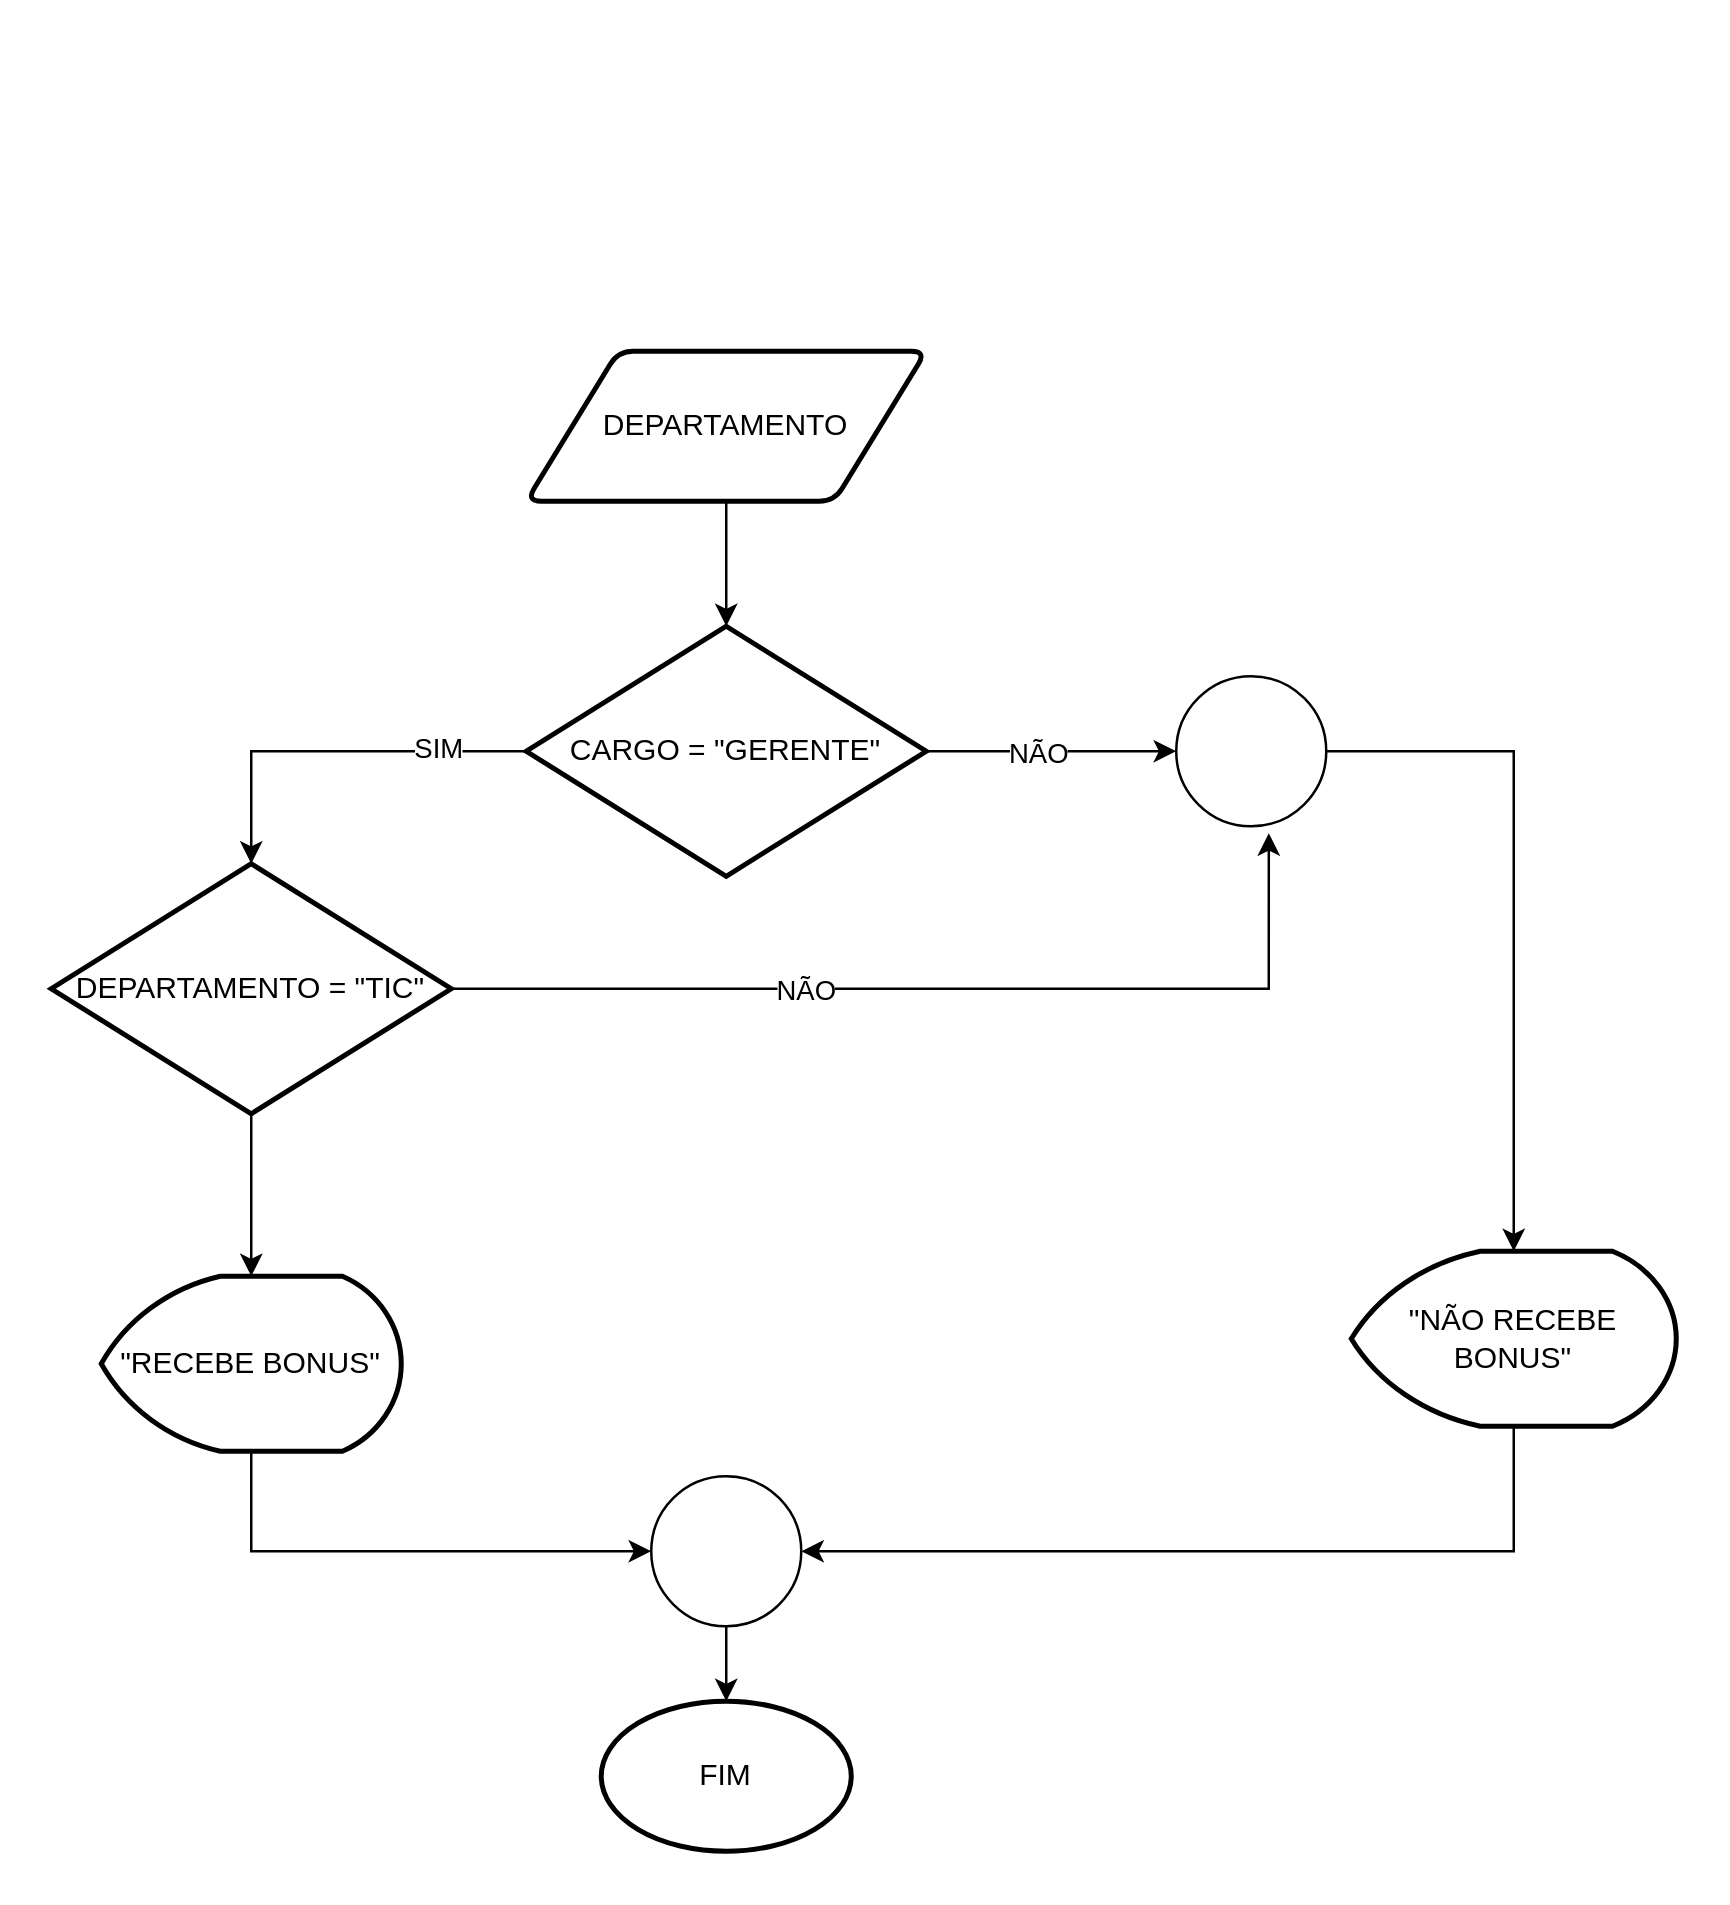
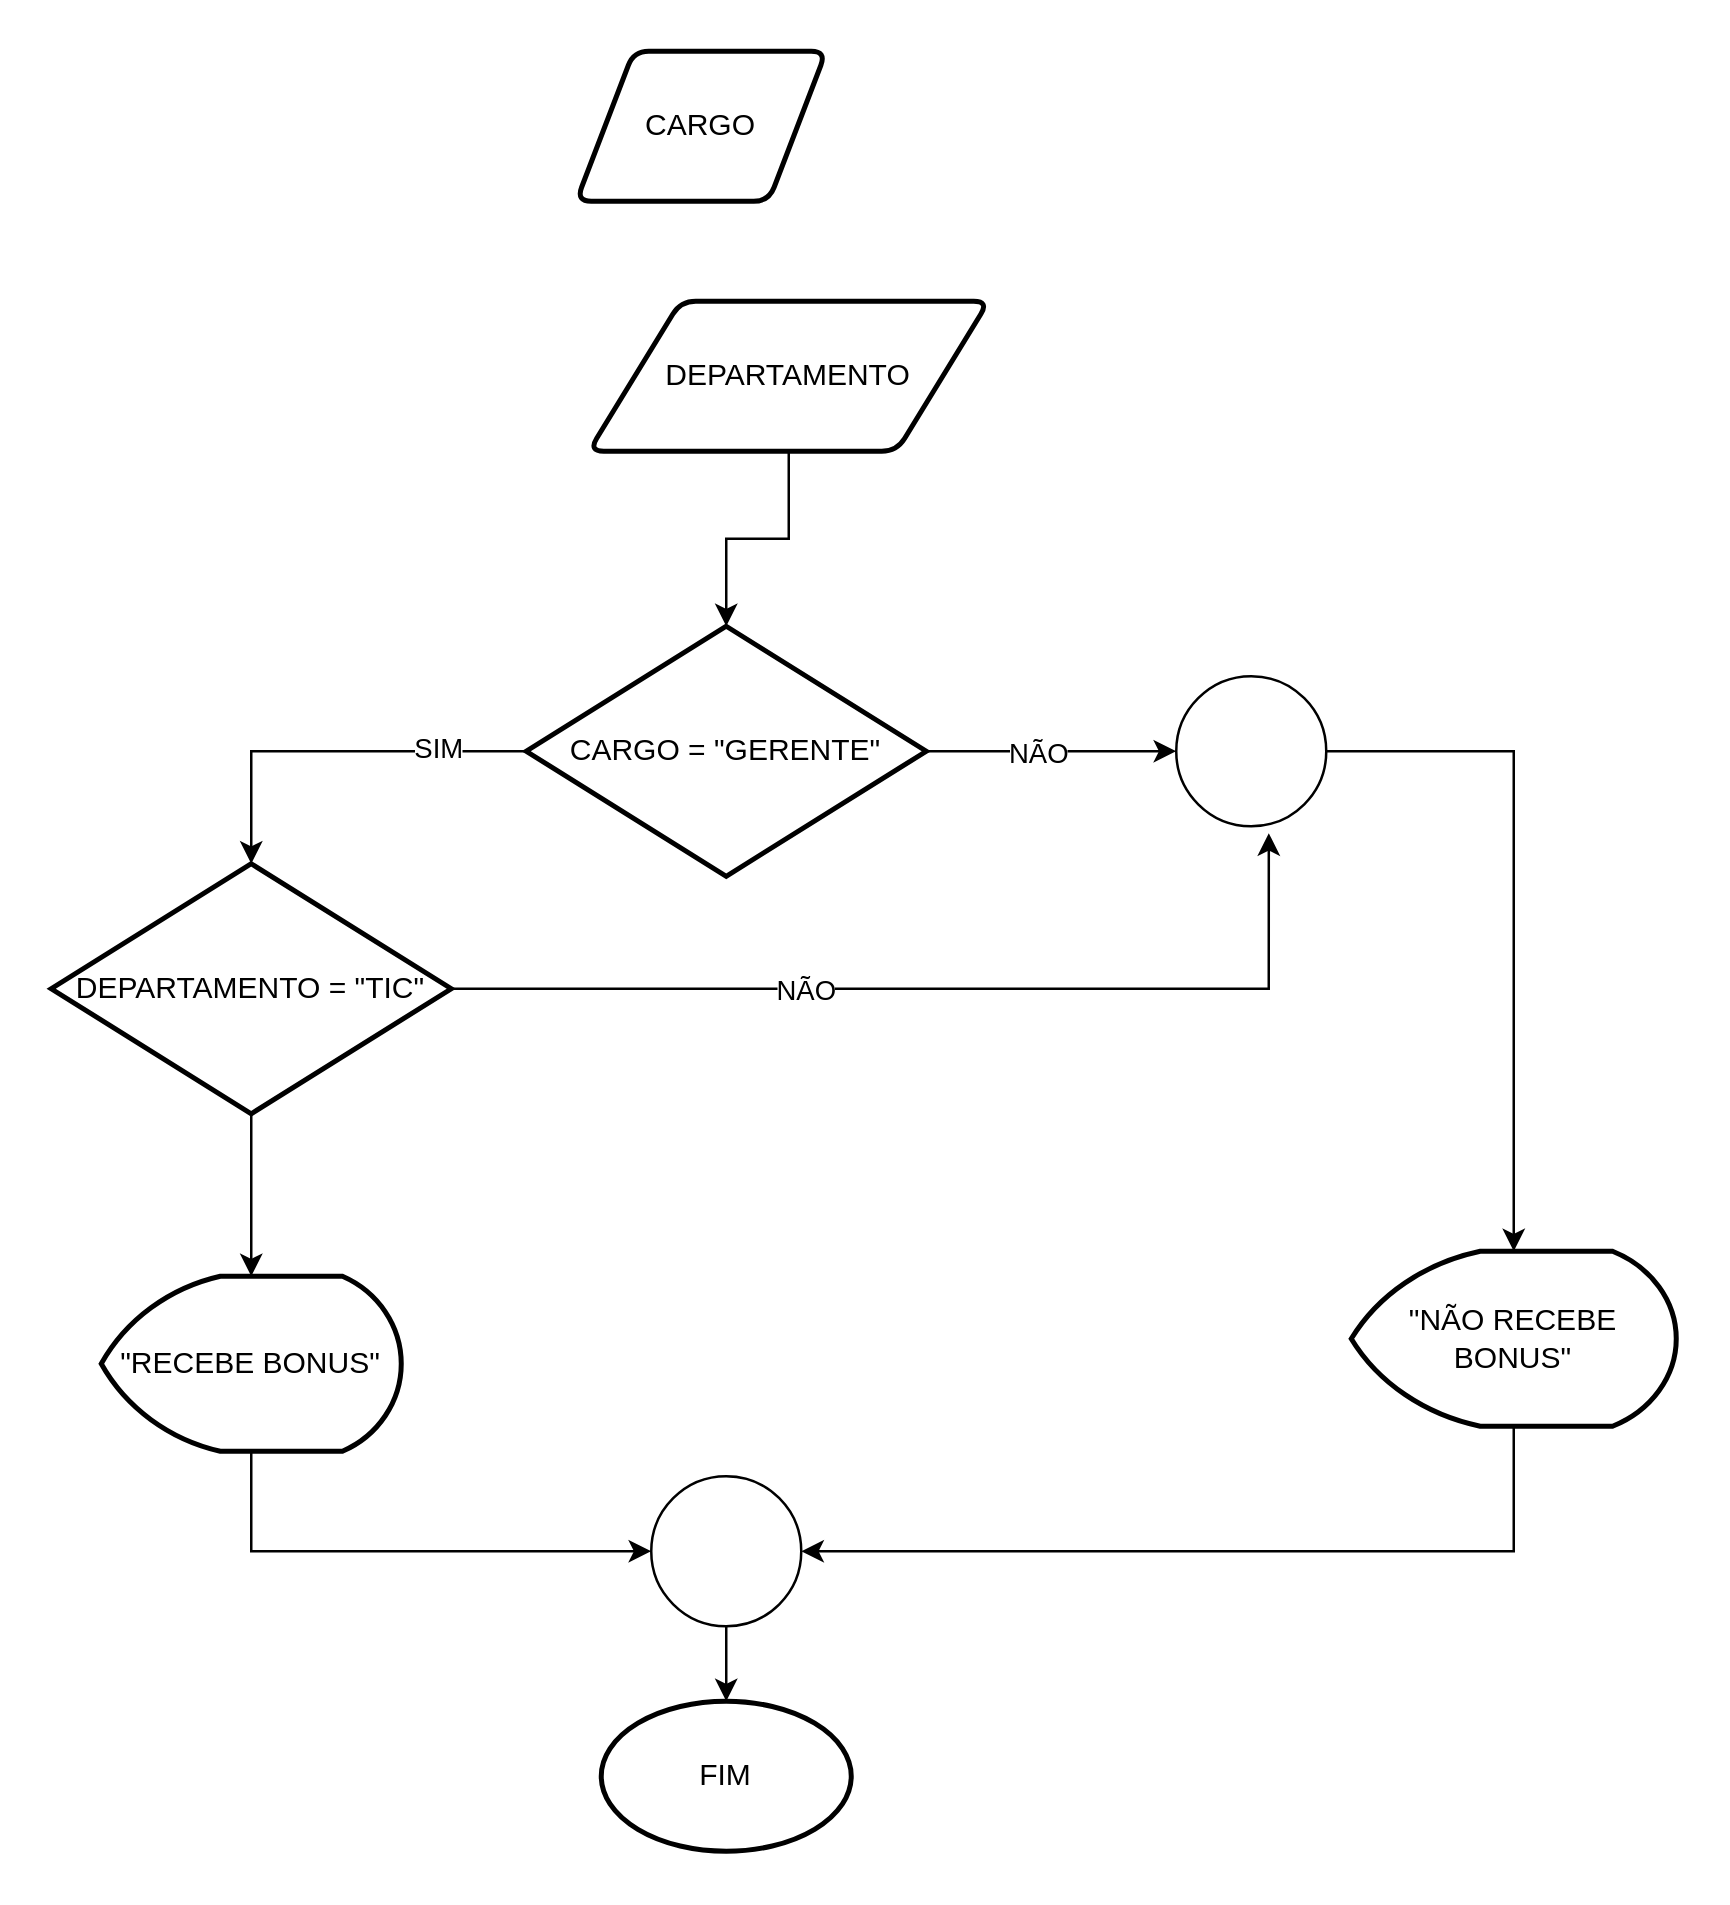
+ <mxCell id="3" value="CARGO" style="shape=parallelogram;html=1;strokeWidth=2;perimeter=parallelogramPerimeter;whiteSpace=wrap;rounded=1;arcSize=12;size=0.23;" vertex="1" parent="1"><mxGeometry x="230" y="20" width="100" height="60" as="geometry" /></mxCell>
- <mxCell id="4" value="DEPARTAMENTO" style="shape=parallelogram;html=1;strokeWidth=2;perimeter=parallelogramPerimeter;whiteSpace=wrap;rounded=1;arcSize=12;size=0.23;" vertex="1" parent="1"><mxGeometry x="210" y="140" width="160" height="60" as="geometry" /></mxCell>
+ <mxCell id="4" value="DEPARTAMENTO" style="shape=parallelogram;html=1;strokeWidth=2;perimeter=parallelogramPerimeter;whiteSpace=wrap;rounded=1;arcSize=12;size=0.23;" vertex="1" parent="1"><mxGeometry x="235" y="120" width="160" height="60" as="geometry" /></mxCell>
